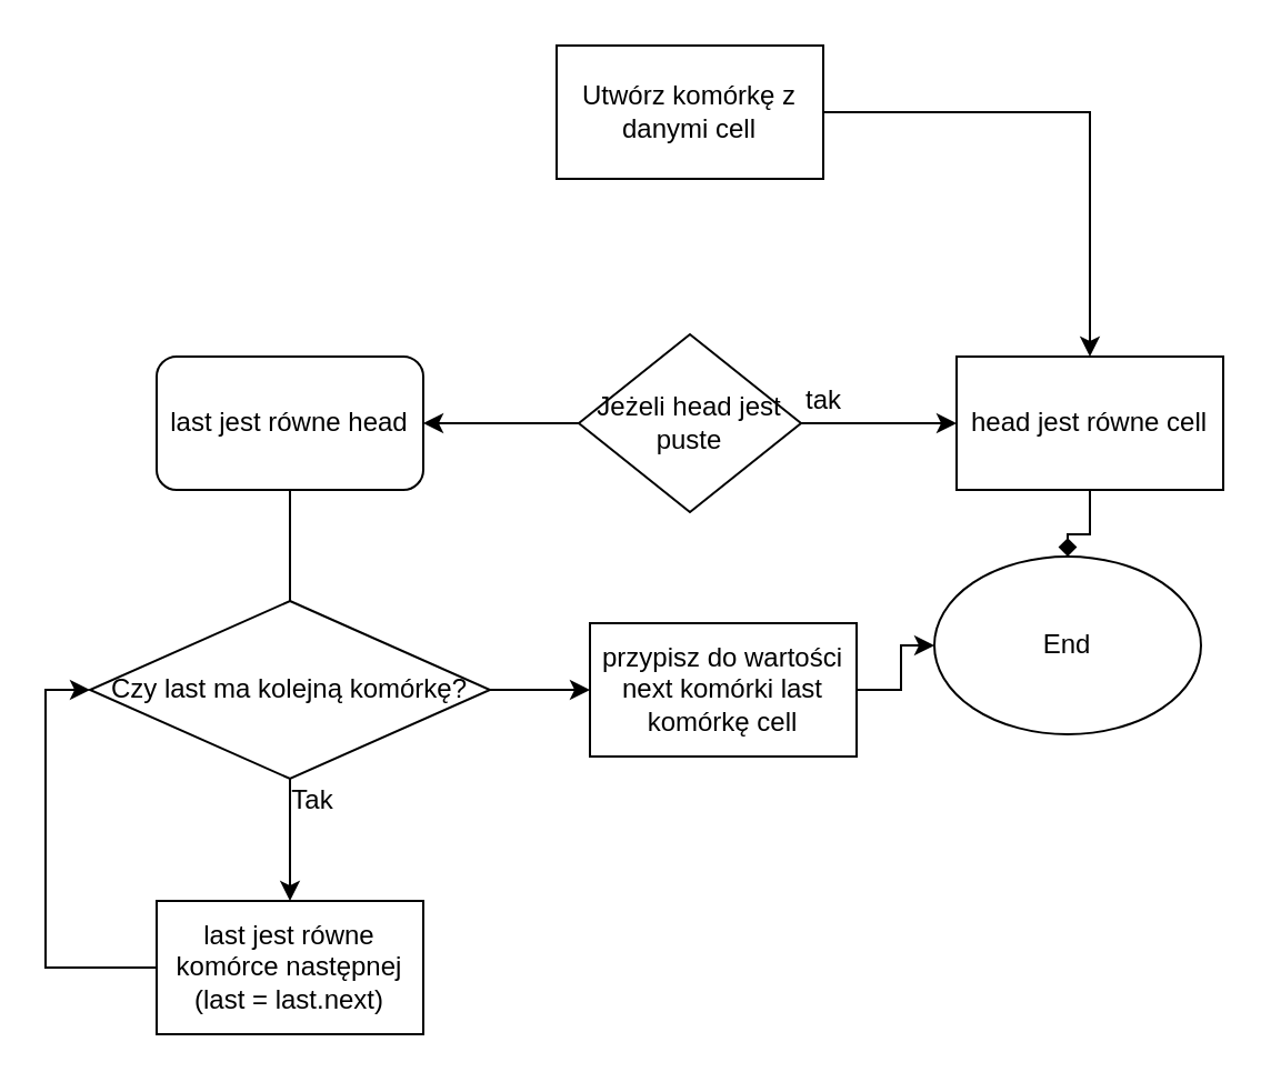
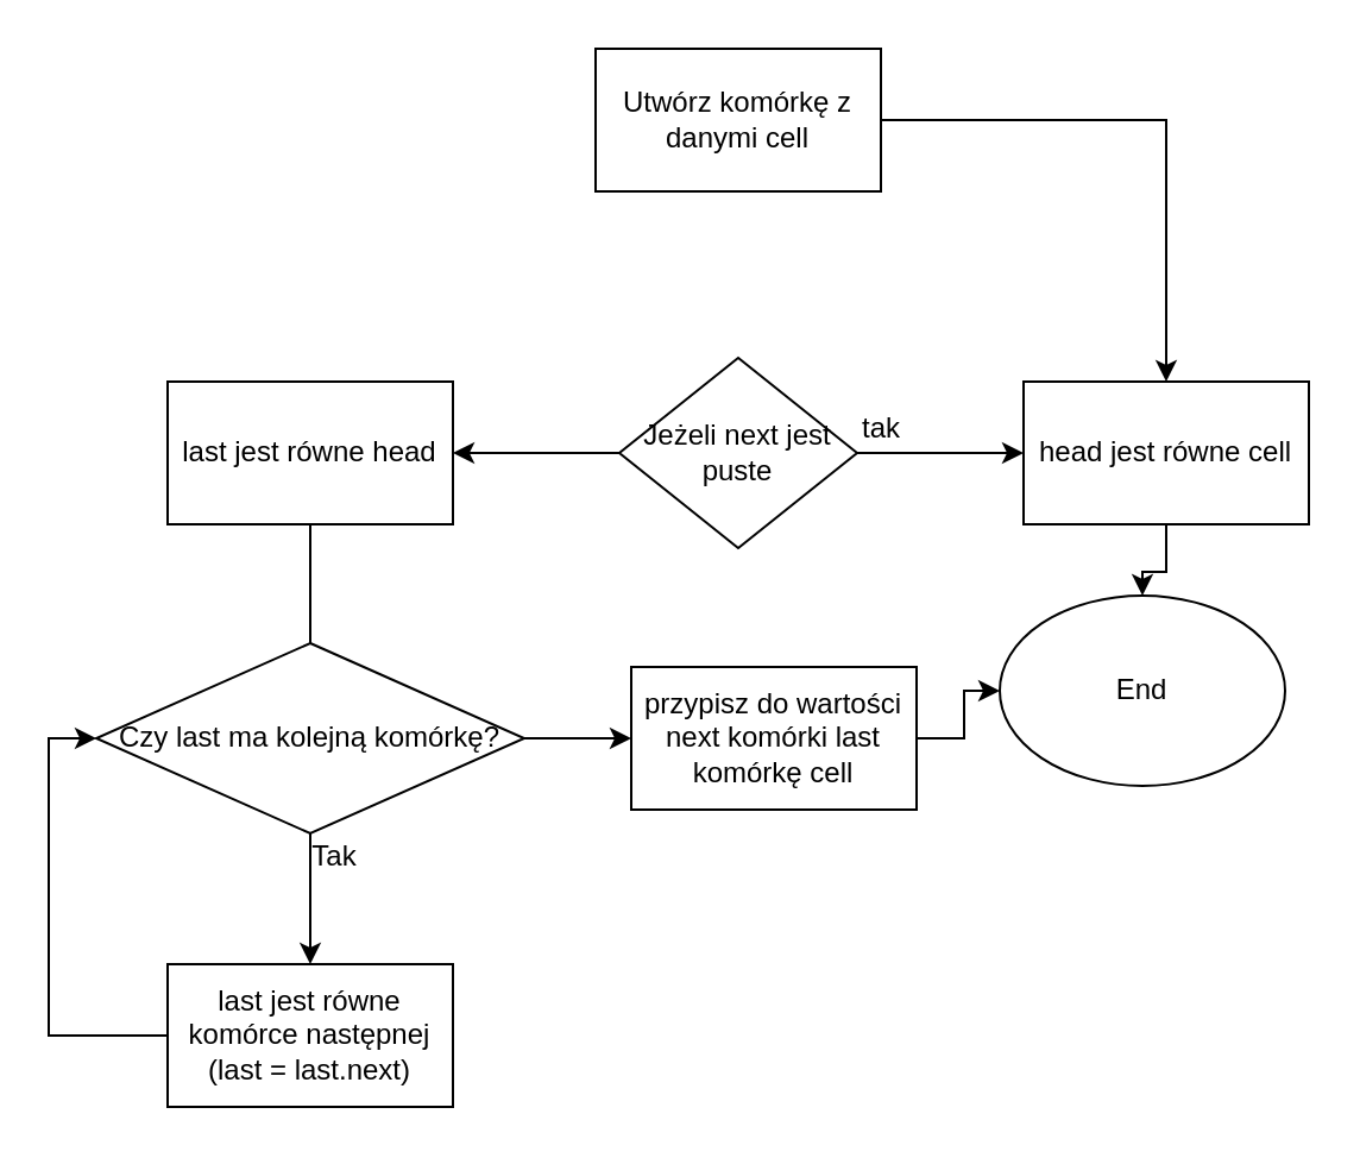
- <mxCell id="11" value="last jest równe head" style="whiteSpace=wrap;html=1;rounded=1;" vertex="1" parent="1"><mxGeometry x="70" y="160" width="120" height="60" as="geometry" /></mxCell>
+ <mxCell id="11" value="last jest równe head" style="whiteSpace=wrap;html=1;rounded=0;" vertex="1" parent="1"><mxGeometry x="70" y="160" width="120" height="60" as="geometry" /></mxCell>
- <mxCell id="6" value="Jeżeli head jest puste" style="rhombus;whiteSpace=wrap;html=1;rounded=0;" vertex="1" parent="1"><mxGeometry x="260" y="150" width="100" height="80" as="geometry" /></mxCell>
+ <mxCell id="6" value="Jeżeli next jest puste" style="rhombus;whiteSpace=wrap;html=1;rounded=0;" vertex="1" parent="1"><mxGeometry x="260" y="150" width="100" height="80" as="geometry" /></mxCell>
- <mxCell id="7" value="" style="edgeStyle=orthogonalEdgeStyle;rounded=0;orthogonalLoop=1;jettySize=auto;html=1;endArrow=diamond;" edge="1" parent="1" source="8" target="20"><mxGeometry relative="1" as="geometry" /></mxCell>
+ <mxCell id="7" value="" style="edgeStyle=orthogonalEdgeStyle;rounded=0;orthogonalLoop=1;jettySize=auto;html=1;" edge="1" parent="1" source="8" target="20"><mxGeometry relative="1" as="geometry" /></mxCell>
